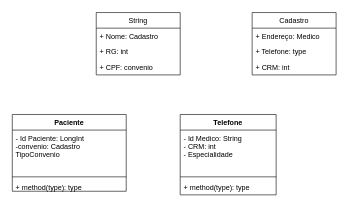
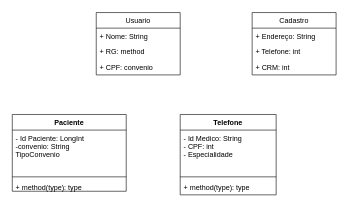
- <mxCell id="6" value="String" style="swimlane;fontStyle=0;childLayout=stackLayout;horizontal=1;startSize=26;fillColor=none;horizontalStack=0;resizeParent=1;resizeParentMax=0;resizeLast=0;collapsible=1;marginBottom=0;" vertex="1" parent="1"><mxGeometry x="160" y="20" width="140" height="104" as="geometry" /></mxCell>
+ <mxCell id="6" value="Usuario" style="swimlane;fontStyle=0;childLayout=stackLayout;horizontal=1;startSize=26;fillColor=none;horizontalStack=0;resizeParent=1;resizeParentMax=0;resizeLast=0;collapsible=1;marginBottom=0;" vertex="1" parent="1"><mxGeometry x="160" y="20" width="140" height="104" as="geometry" /></mxCell>
- <mxCell id="7" value="+ Nome: Cadastro" style="text;strokeColor=none;fillColor=none;align=left;verticalAlign=top;spacingLeft=4;spacingRight=4;overflow=hidden;rotatable=0;points=[[0,0.5],[1,0.5]];portConstraint=eastwest;" vertex="1" parent="6"><mxGeometry y="26" width="140" height="26" as="geometry" /></mxCell>
+ <mxCell id="7" value="+ Nome: String" style="text;strokeColor=none;fillColor=none;align=left;verticalAlign=top;spacingLeft=4;spacingRight=4;overflow=hidden;rotatable=0;points=[[0,0.5],[1,0.5]];portConstraint=eastwest;" vertex="1" parent="6"><mxGeometry y="26" width="140" height="26" as="geometry" /></mxCell>
- <mxCell id="15" value="+ Endereço: Medico" style="text;strokeColor=none;fillColor=none;align=left;verticalAlign=top;spacingLeft=4;spacingRight=4;overflow=hidden;rotatable=0;points=[[0,0.5],[1,0.5]];portConstraint=eastwest;" vertex="1" parent="14"><mxGeometry y="26" width="140" height="26" as="geometry" /></mxCell>
+ <mxCell id="15" value="+ Endereço: String" style="text;strokeColor=none;fillColor=none;align=left;verticalAlign=top;spacingLeft=4;spacingRight=4;overflow=hidden;rotatable=0;points=[[0,0.5],[1,0.5]];portConstraint=eastwest;" vertex="1" parent="14"><mxGeometry y="26" width="140" height="26" as="geometry" /></mxCell>
- <mxCell id="8" value="+ RG: int" style="text;strokeColor=none;fillColor=none;align=left;verticalAlign=top;spacingLeft=4;spacingRight=4;overflow=hidden;rotatable=0;points=[[0,0.5],[1,0.5]];portConstraint=eastwest;" vertex="1" parent="6"><mxGeometry y="52" width="140" height="26" as="geometry" /></mxCell>
+ <mxCell id="8" value="+ RG: method" style="text;strokeColor=none;fillColor=none;align=left;verticalAlign=top;spacingLeft=4;spacingRight=4;overflow=hidden;rotatable=0;points=[[0,0.5],[1,0.5]];portConstraint=eastwest;" vertex="1" parent="6"><mxGeometry y="52" width="140" height="26" as="geometry" /></mxCell>
- <mxCell id="16" value="+ Telefone: type" style="text;strokeColor=none;fillColor=none;align=left;verticalAlign=top;spacingLeft=4;spacingRight=4;overflow=hidden;rotatable=0;points=[[0,0.5],[1,0.5]];portConstraint=eastwest;" vertex="1" parent="14"><mxGeometry y="52" width="140" height="26" as="geometry" /></mxCell>
+ <mxCell id="16" value="+ Telefone: int" style="text;strokeColor=none;fillColor=none;align=left;verticalAlign=top;spacingLeft=4;spacingRight=4;overflow=hidden;rotatable=0;points=[[0,0.5],[1,0.5]];portConstraint=eastwest;" vertex="1" parent="14"><mxGeometry y="52" width="140" height="26" as="geometry" /></mxCell>
- <mxCell id="11" value="- Id Paciente: LongInt&#10;-convenio: Cadastro&#10;TipoConvenio&#10;&#10;&#10;" style="text;strokeColor=none;fillColor=none;align=left;verticalAlign=top;spacingLeft=4;spacingRight=4;overflow=hidden;rotatable=0;points=[[0,0.5],[1,0.5]];portConstraint=eastwest;" vertex="1" parent="10"><mxGeometry y="26" width="190" height="74" as="geometry" /></mxCell>
+ <mxCell id="11" value="- Id Paciente: LongInt&#10;-convenio: String&#10;TipoConvenio&#10;&#10;&#10;" style="text;strokeColor=none;fillColor=none;align=left;verticalAlign=top;spacingLeft=4;spacingRight=4;overflow=hidden;rotatable=0;points=[[0,0.5],[1,0.5]];portConstraint=eastwest;" vertex="1" parent="10"><mxGeometry y="26" width="190" height="74" as="geometry" /></mxCell>
- <mxCell id="3" value="- Id Medico: String&#10;- CRM: int&#10;- Especialidade&#10;" style="text;strokeColor=none;fillColor=none;align=left;verticalAlign=top;spacingLeft=4;spacingRight=4;overflow=hidden;rotatable=0;points=[[0,0.5],[1,0.5]];portConstraint=eastwest;" vertex="1" parent="2"><mxGeometry y="26" width="160" height="74" as="geometry" /></mxCell>
+ <mxCell id="3" value="- Id Medico: String&#10;- CPF: int&#10;- Especialidade&#10;" style="text;strokeColor=none;fillColor=none;align=left;verticalAlign=top;spacingLeft=4;spacingRight=4;overflow=hidden;rotatable=0;points=[[0,0.5],[1,0.5]];portConstraint=eastwest;" vertex="1" parent="2"><mxGeometry y="26" width="160" height="74" as="geometry" /></mxCell>
